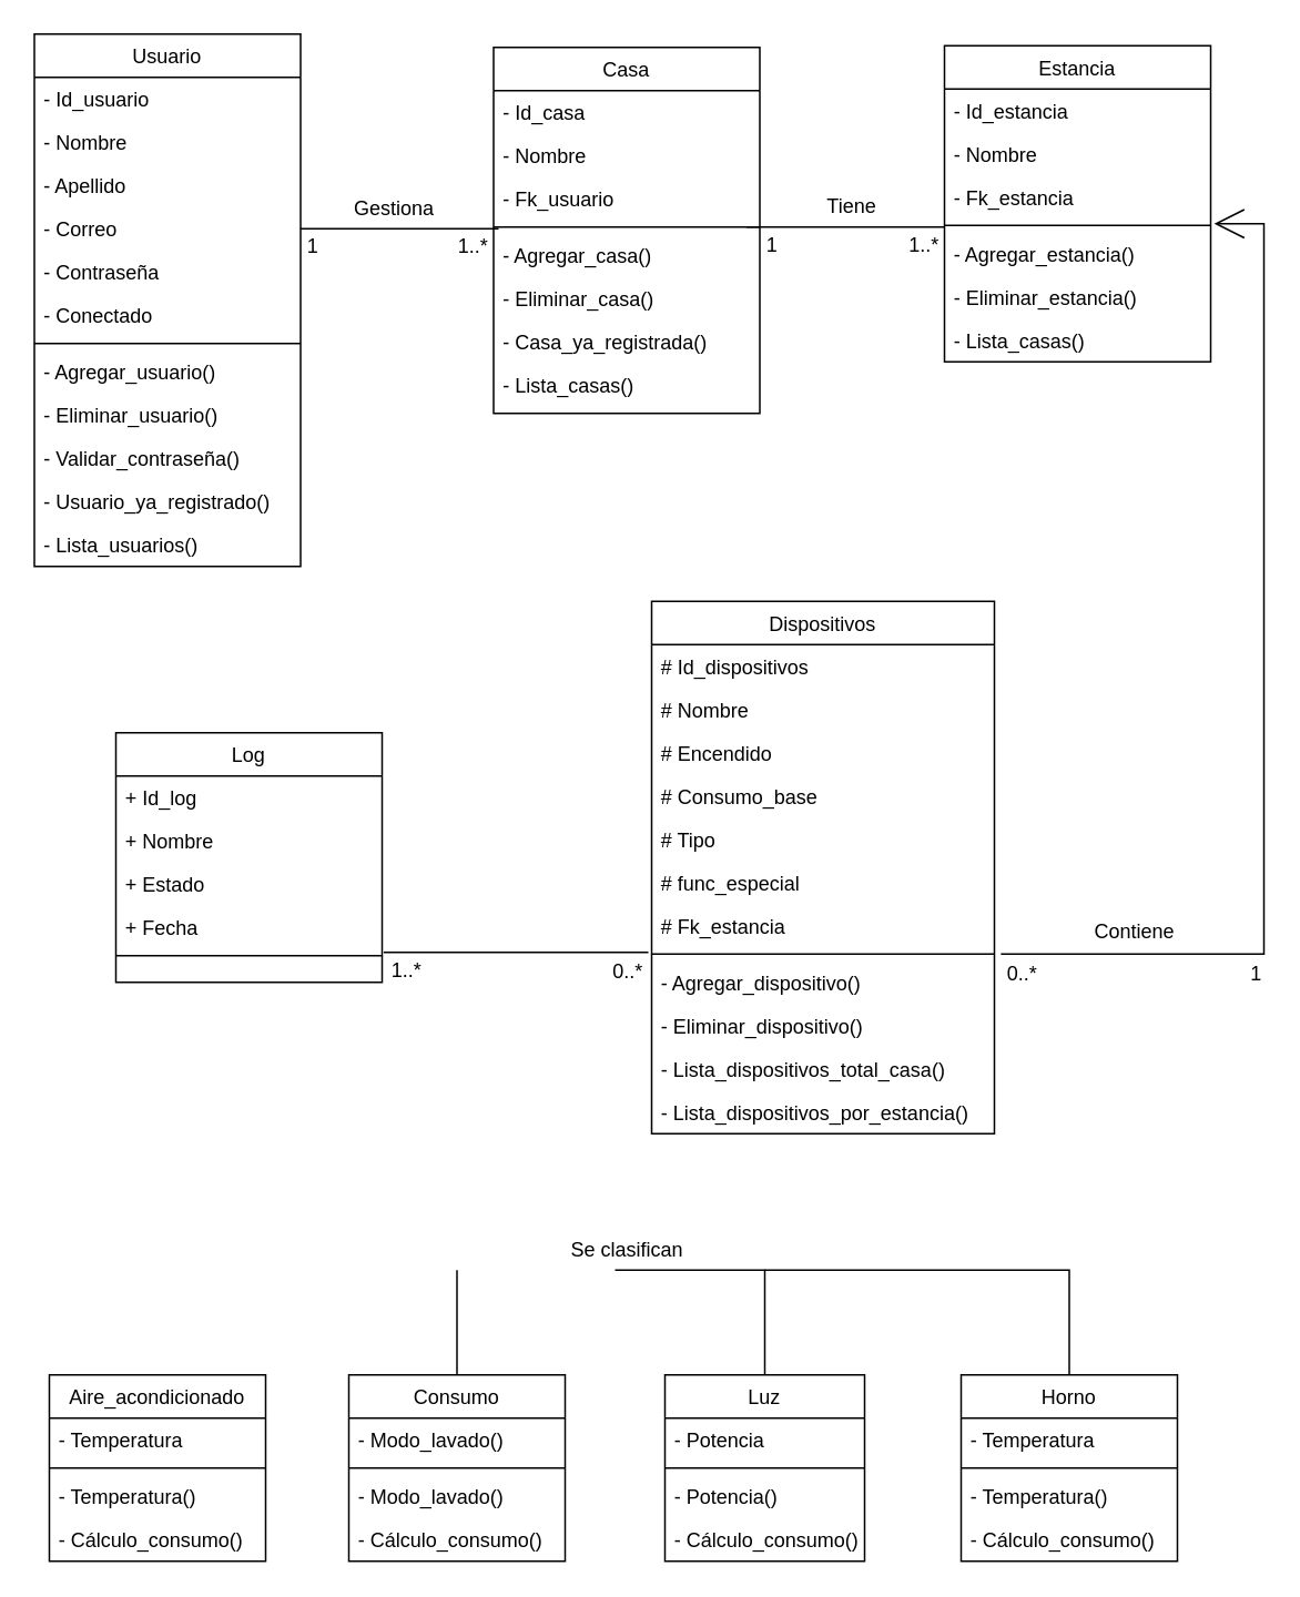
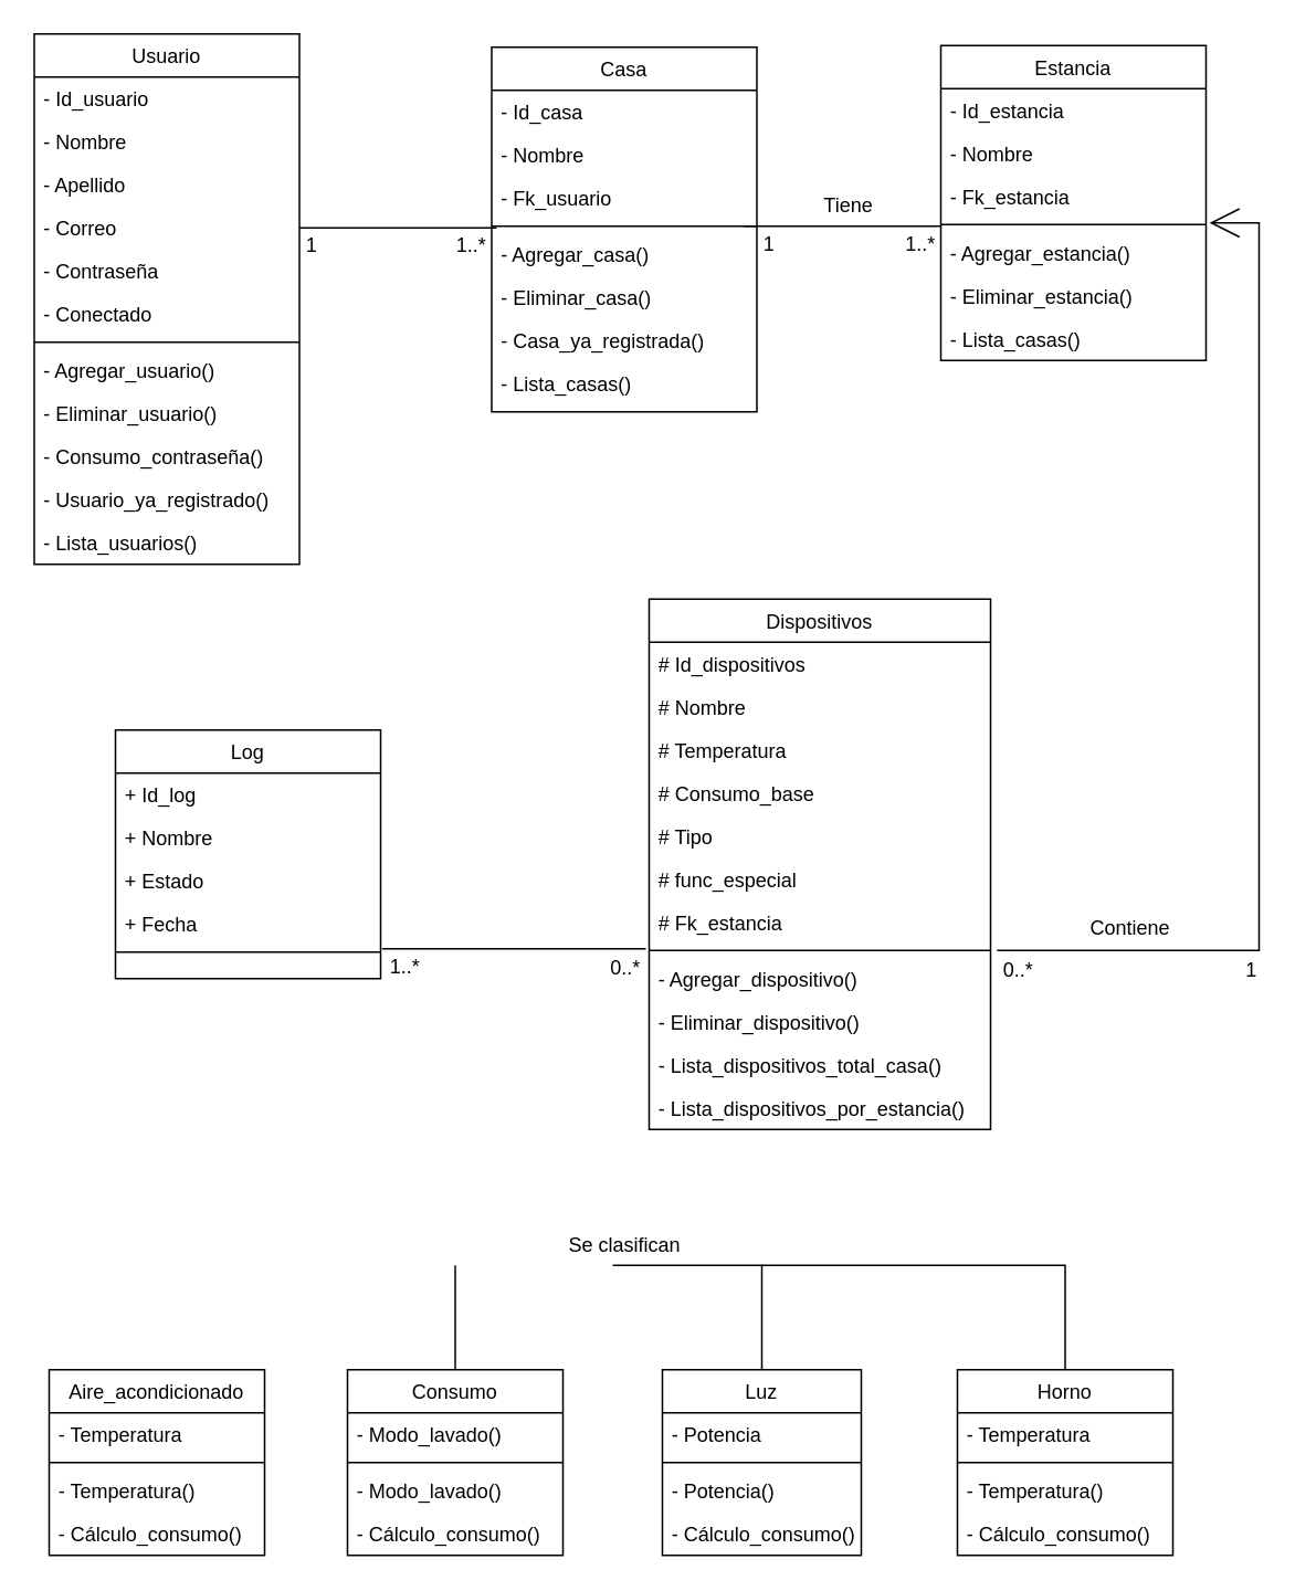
- <mxCell id="78" value="Gestiona" style="text;html=1;align=center;verticalAlign=middle;resizable=0;points=[];autosize=1;strokeColor=none;fillColor=none;" parent="1" vertex="1"><mxGeometry x="201" y="115" width="70" height="20" as="geometry" /></mxCell>
- <mxCell id="12" value="- Validar_contraseña()" style="text;align=left;verticalAlign=top;spacingLeft=4;spacingRight=4;overflow=hidden;rotatable=0;points=[[0,0.5],[1,0.5]];portConstraint=eastwest;" parent="2" vertex="1"><mxGeometry y="242" width="160" height="26" as="geometry" /></mxCell>
+ <mxCell id="12" value="- Consumo_contraseña()" style="text;align=left;verticalAlign=top;spacingLeft=4;spacingRight=4;overflow=hidden;rotatable=0;points=[[0,0.5],[1,0.5]];portConstraint=eastwest;" parent="2" vertex="1"><mxGeometry y="242" width="160" height="26" as="geometry" /></mxCell>
- <mxCell id="35" value="# Encendido" style="text;align=left;verticalAlign=top;spacingLeft=4;spacingRight=4;overflow=hidden;rotatable=0;points=[[0,0.5],[1,0.5]];portConstraint=eastwest;rounded=0;shadow=0;html=0;" parent="32" vertex="1"><mxGeometry y="78" width="206" height="26" as="geometry" /></mxCell>
+ <mxCell id="35" value="# Temperatura" style="text;align=left;verticalAlign=top;spacingLeft=4;spacingRight=4;overflow=hidden;rotatable=0;points=[[0,0.5],[1,0.5]];portConstraint=eastwest;rounded=0;shadow=0;html=0;" parent="32" vertex="1"><mxGeometry y="78" width="206" height="26" as="geometry" /></mxCell>
